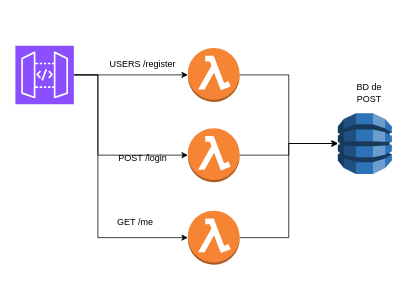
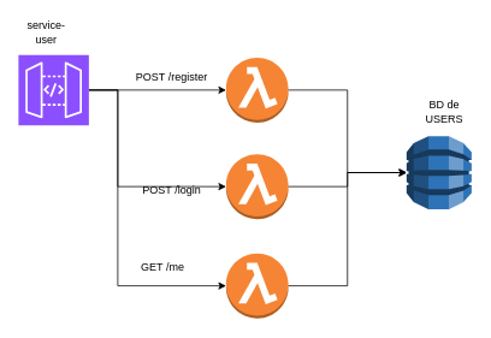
+ <mxCell id="9" value="service-user" style="text;html=1;align=center;verticalAlign=middle;whiteSpace=wrap;rounded=0;" vertex="1" parent="1"><mxGeometry x="21" y="20" width="60" height="30" as="geometry" /></mxCell>
- <mxCell id="7" value="USERS /register" style="text;html=1;align=center;verticalAlign=middle;whiteSpace=wrap;rounded=0;" vertex="1" parent="1"><mxGeometry x="130" y="70" width="120" height="30" as="geometry" /></mxCell>
+ <mxCell id="7" value="POST /register" style="text;html=1;align=center;verticalAlign=middle;whiteSpace=wrap;rounded=0;" vertex="1" parent="1"><mxGeometry x="130" y="70" width="120" height="30" as="geometry" /></mxCell>
- <mxCell id="17" value="BD de POST" style="text;html=1;align=center;verticalAlign=middle;whiteSpace=wrap;rounded=0;" vertex="1" parent="1"><mxGeometry x="462" y="108" width="60" height="30" as="geometry" /></mxCell>
+ <mxCell id="17" value="BD de USERS" style="text;html=1;align=center;verticalAlign=middle;whiteSpace=wrap;rounded=0;" vertex="1" parent="1"><mxGeometry x="462" y="108" width="60" height="30" as="geometry" /></mxCell>
